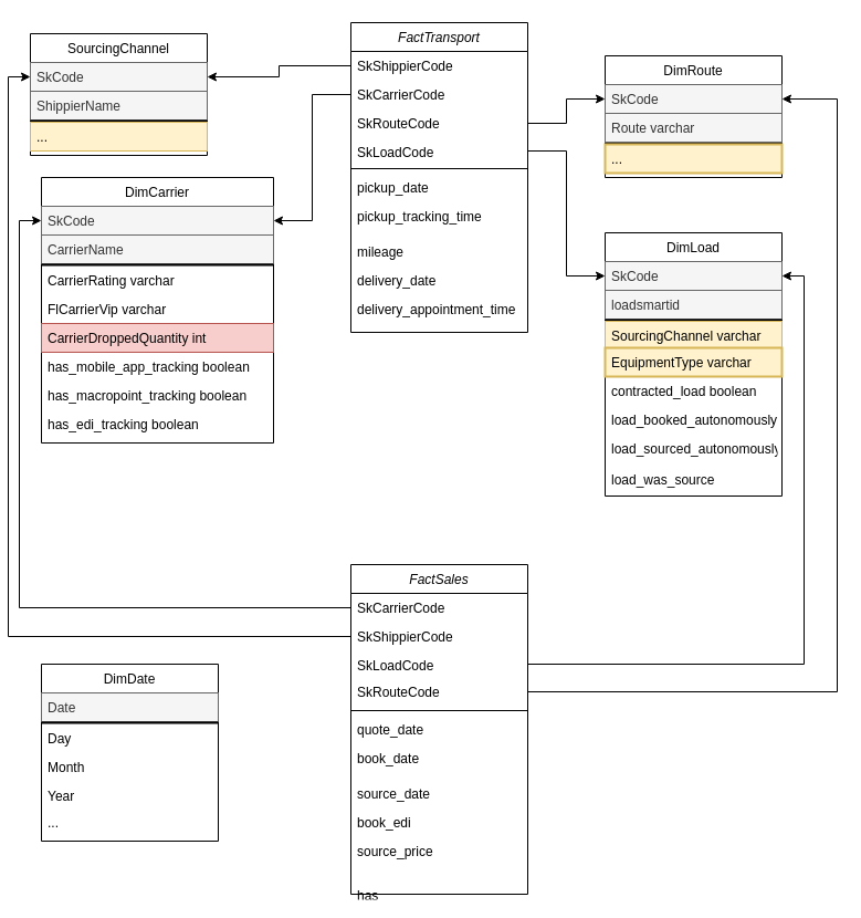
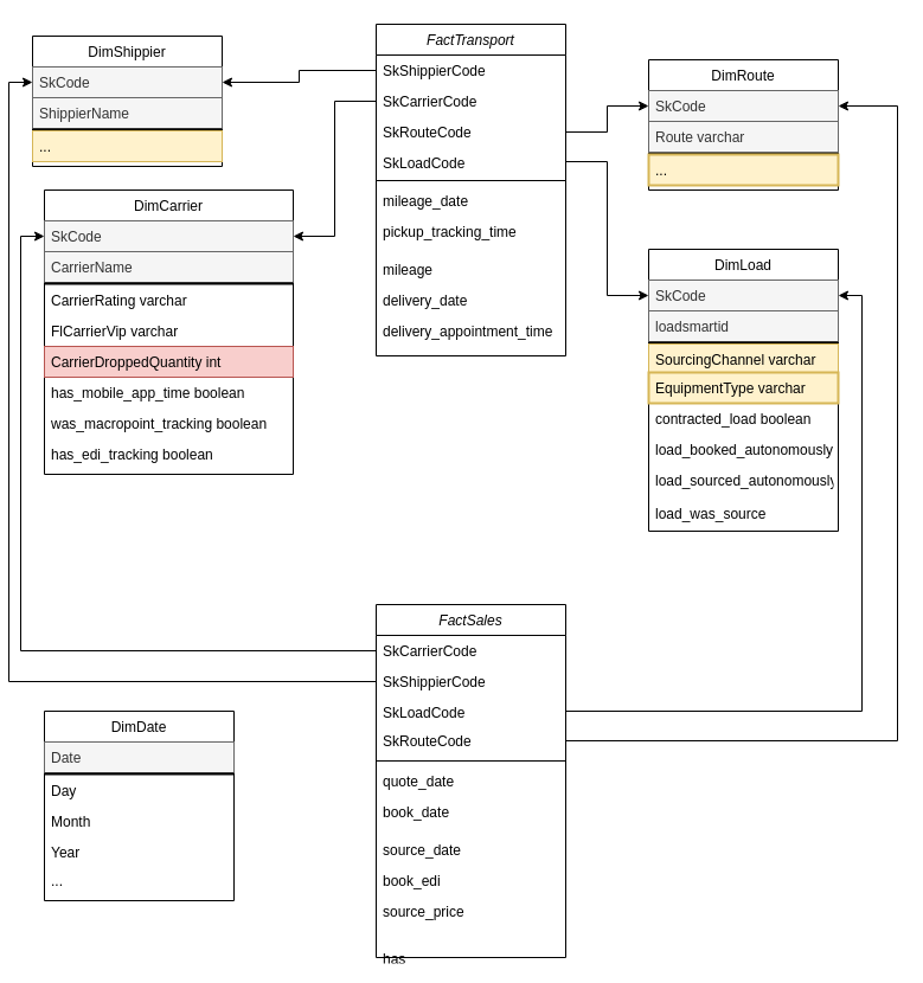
- <mxCell id="38" value="SourcingChannel" style="swimlane;fontStyle=0;align=center;verticalAlign=top;childLayout=stackLayout;horizontal=1;startSize=26;horizontalStack=0;resizeParent=1;resizeLast=0;collapsible=1;marginBottom=0;rounded=0;shadow=0;strokeWidth=1;" vertex="1" parent="1"><mxGeometry x="20" y="30" width="160" height="110" as="geometry"><mxRectangle x="130" y="380" width="160" height="26" as="alternateBounds" /></mxGeometry></mxCell>
+ <mxCell id="38" value="DimShippier" style="swimlane;fontStyle=0;align=center;verticalAlign=top;childLayout=stackLayout;horizontal=1;startSize=26;horizontalStack=0;resizeParent=1;resizeLast=0;collapsible=1;marginBottom=0;rounded=0;shadow=0;strokeWidth=1;" vertex="1" parent="1"><mxGeometry x="20" y="30" width="160" height="110" as="geometry"><mxRectangle x="130" y="380" width="160" height="26" as="alternateBounds" /></mxGeometry></mxCell>
- <mxCell id="8" value="pickup_date" style="text;align=left;verticalAlign=top;spacingLeft=4;spacingRight=4;overflow=hidden;rotatable=0;points=[[0,0.5],[1,0.5]];portConstraint=eastwest;" vertex="1" parent="2"><mxGeometry y="136" width="160" height="26" as="geometry" /></mxCell>
+ <mxCell id="8" value="mileage_date" style="text;align=left;verticalAlign=top;spacingLeft=4;spacingRight=4;overflow=hidden;rotatable=0;points=[[0,0.5],[1,0.5]];portConstraint=eastwest;" vertex="1" parent="2"><mxGeometry y="136" width="160" height="26" as="geometry" /></mxCell>
- <mxCell id="35" value="has_mobile_app_tracking boolean" style="text;align=left;verticalAlign=top;spacingLeft=4;spacingRight=4;overflow=hidden;rotatable=0;points=[[0,0.5],[1,0.5]];portConstraint=eastwest;" vertex="1" parent="28"><mxGeometry y="158" width="210" height="26" as="geometry" /></mxCell>
+ <mxCell id="35" value="has_mobile_app_time boolean" style="text;align=left;verticalAlign=top;spacingLeft=4;spacingRight=4;overflow=hidden;rotatable=0;points=[[0,0.5],[1,0.5]];portConstraint=eastwest;" vertex="1" parent="28"><mxGeometry y="158" width="210" height="26" as="geometry" /></mxCell>
- <mxCell id="36" value="has_macropoint_tracking boolean" style="text;align=left;verticalAlign=top;spacingLeft=4;spacingRight=4;overflow=hidden;rotatable=0;points=[[0,0.5],[1,0.5]];portConstraint=eastwest;" vertex="1" parent="28"><mxGeometry y="184" width="210" height="26" as="geometry" /></mxCell>
+ <mxCell id="36" value="was_macropoint_tracking boolean" style="text;align=left;verticalAlign=top;spacingLeft=4;spacingRight=4;overflow=hidden;rotatable=0;points=[[0,0.5],[1,0.5]];portConstraint=eastwest;" vertex="1" parent="28"><mxGeometry y="184" width="210" height="26" as="geometry" /></mxCell>
